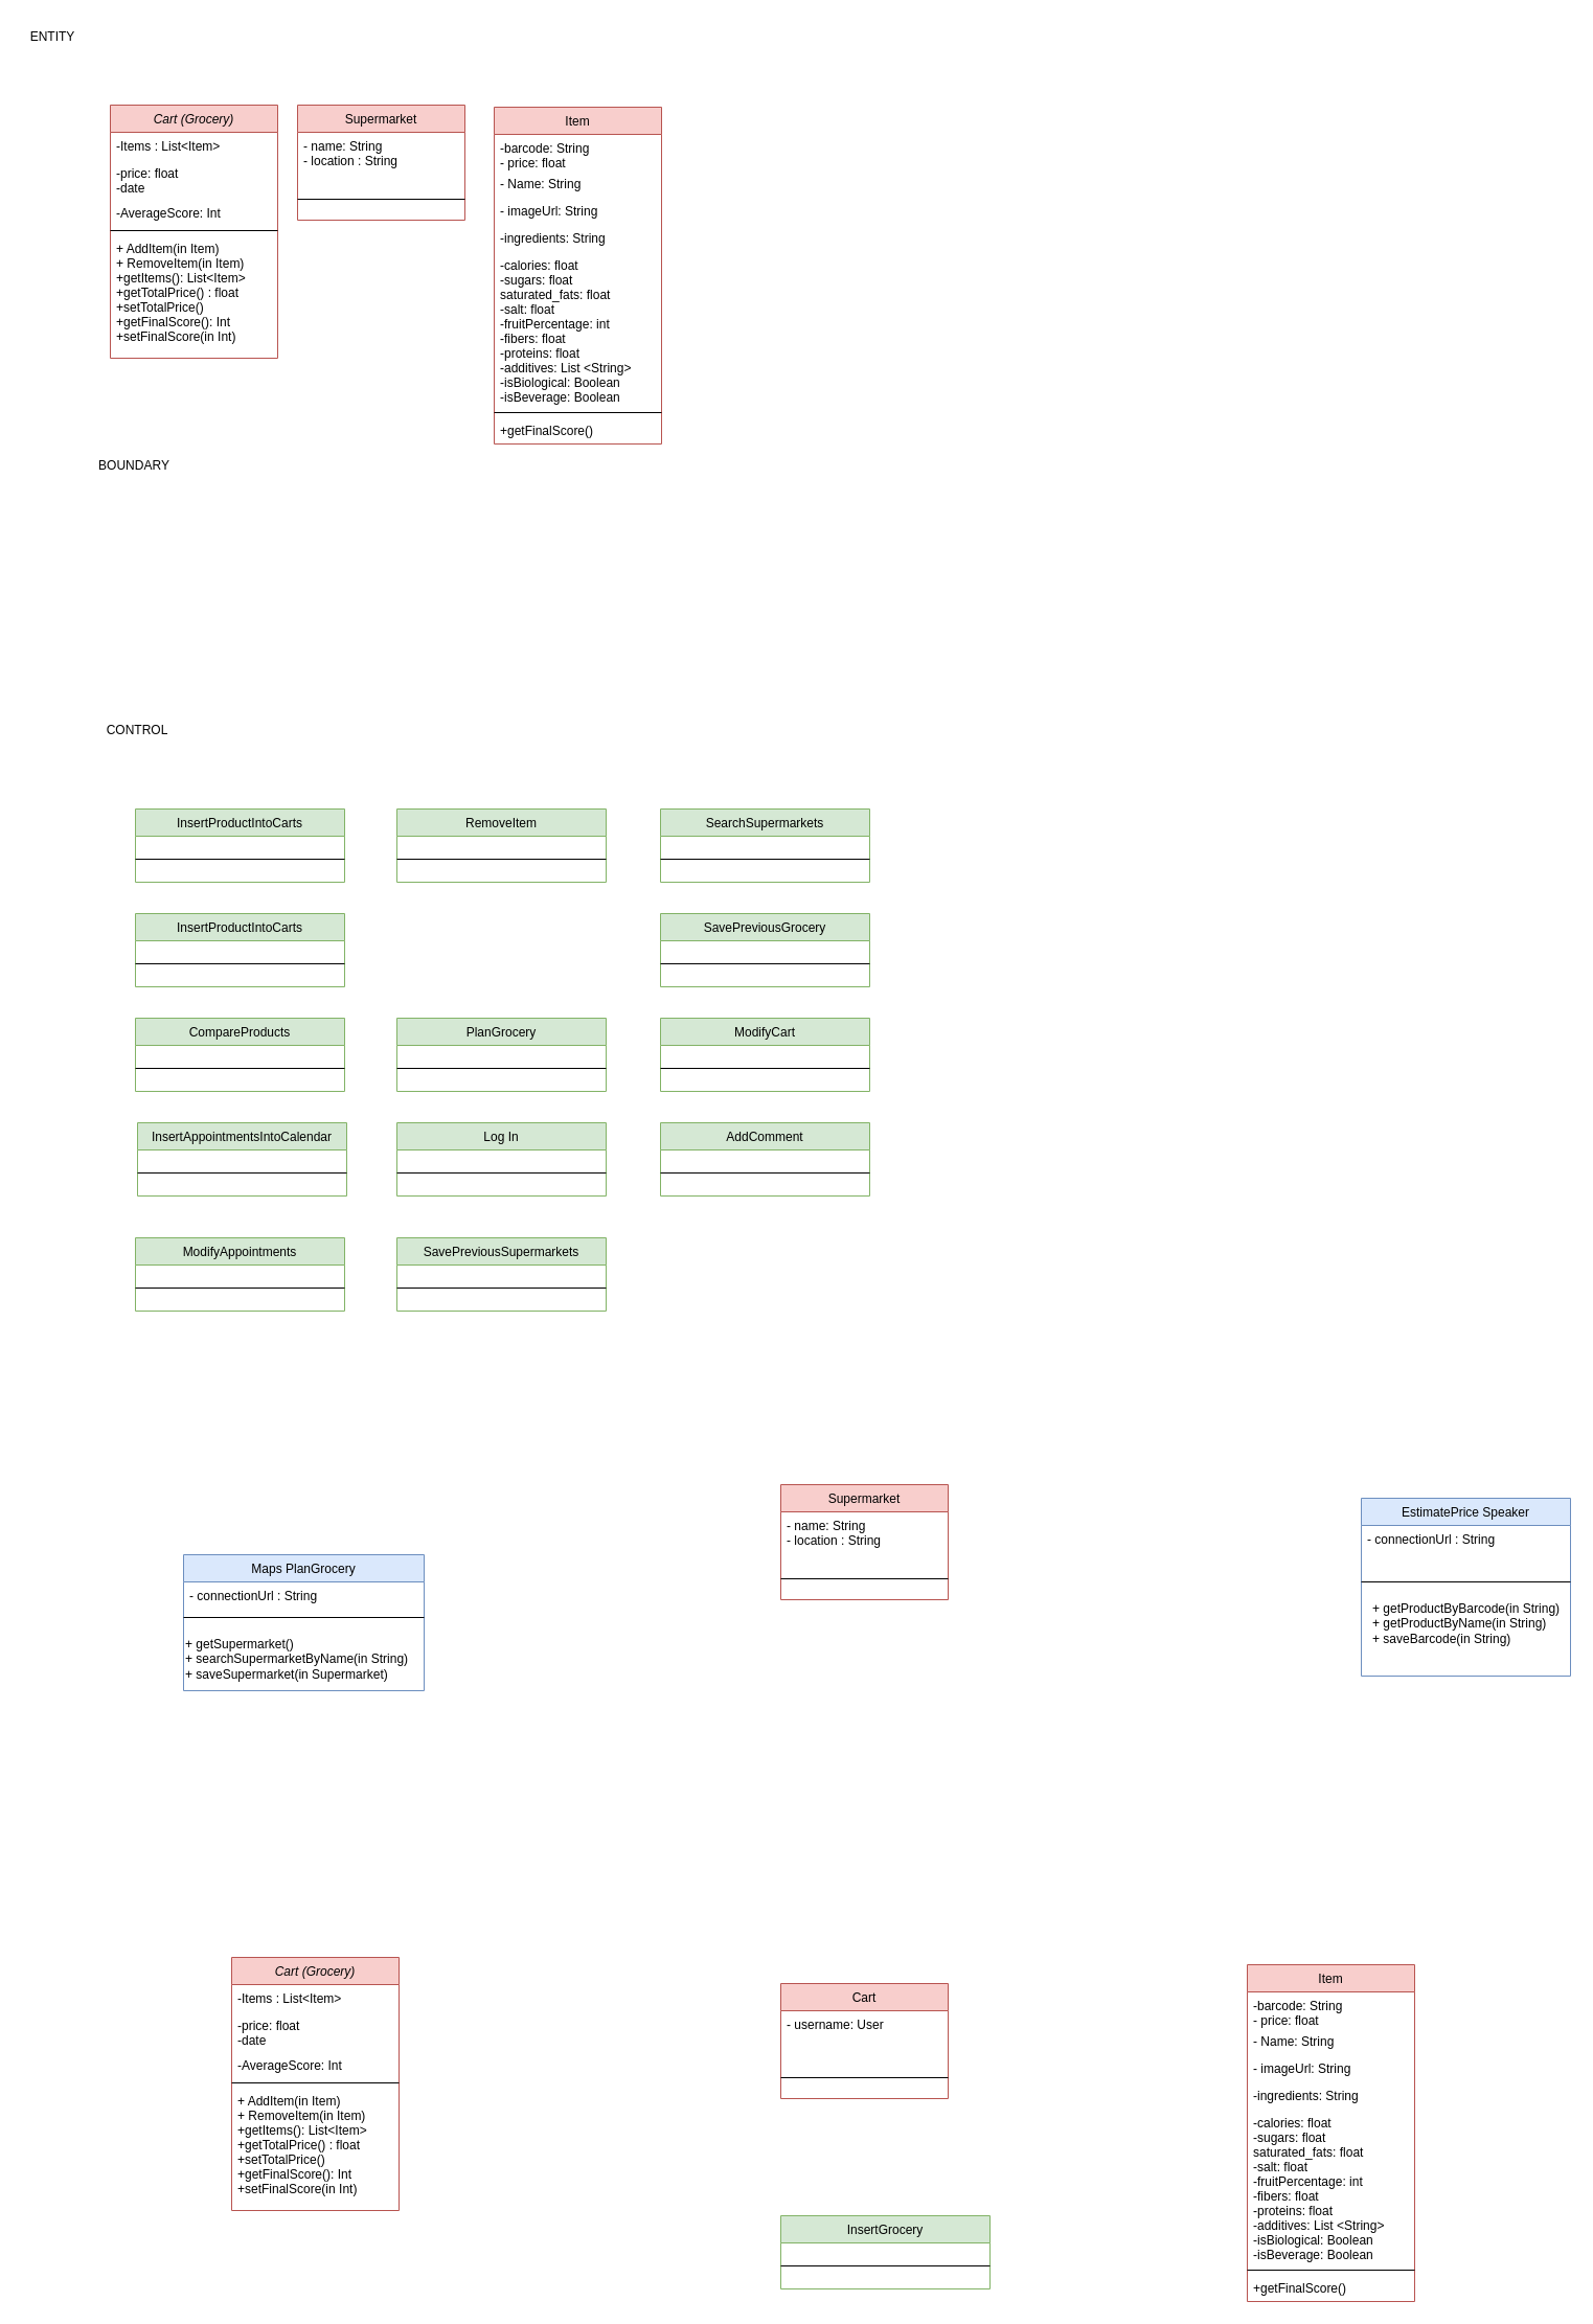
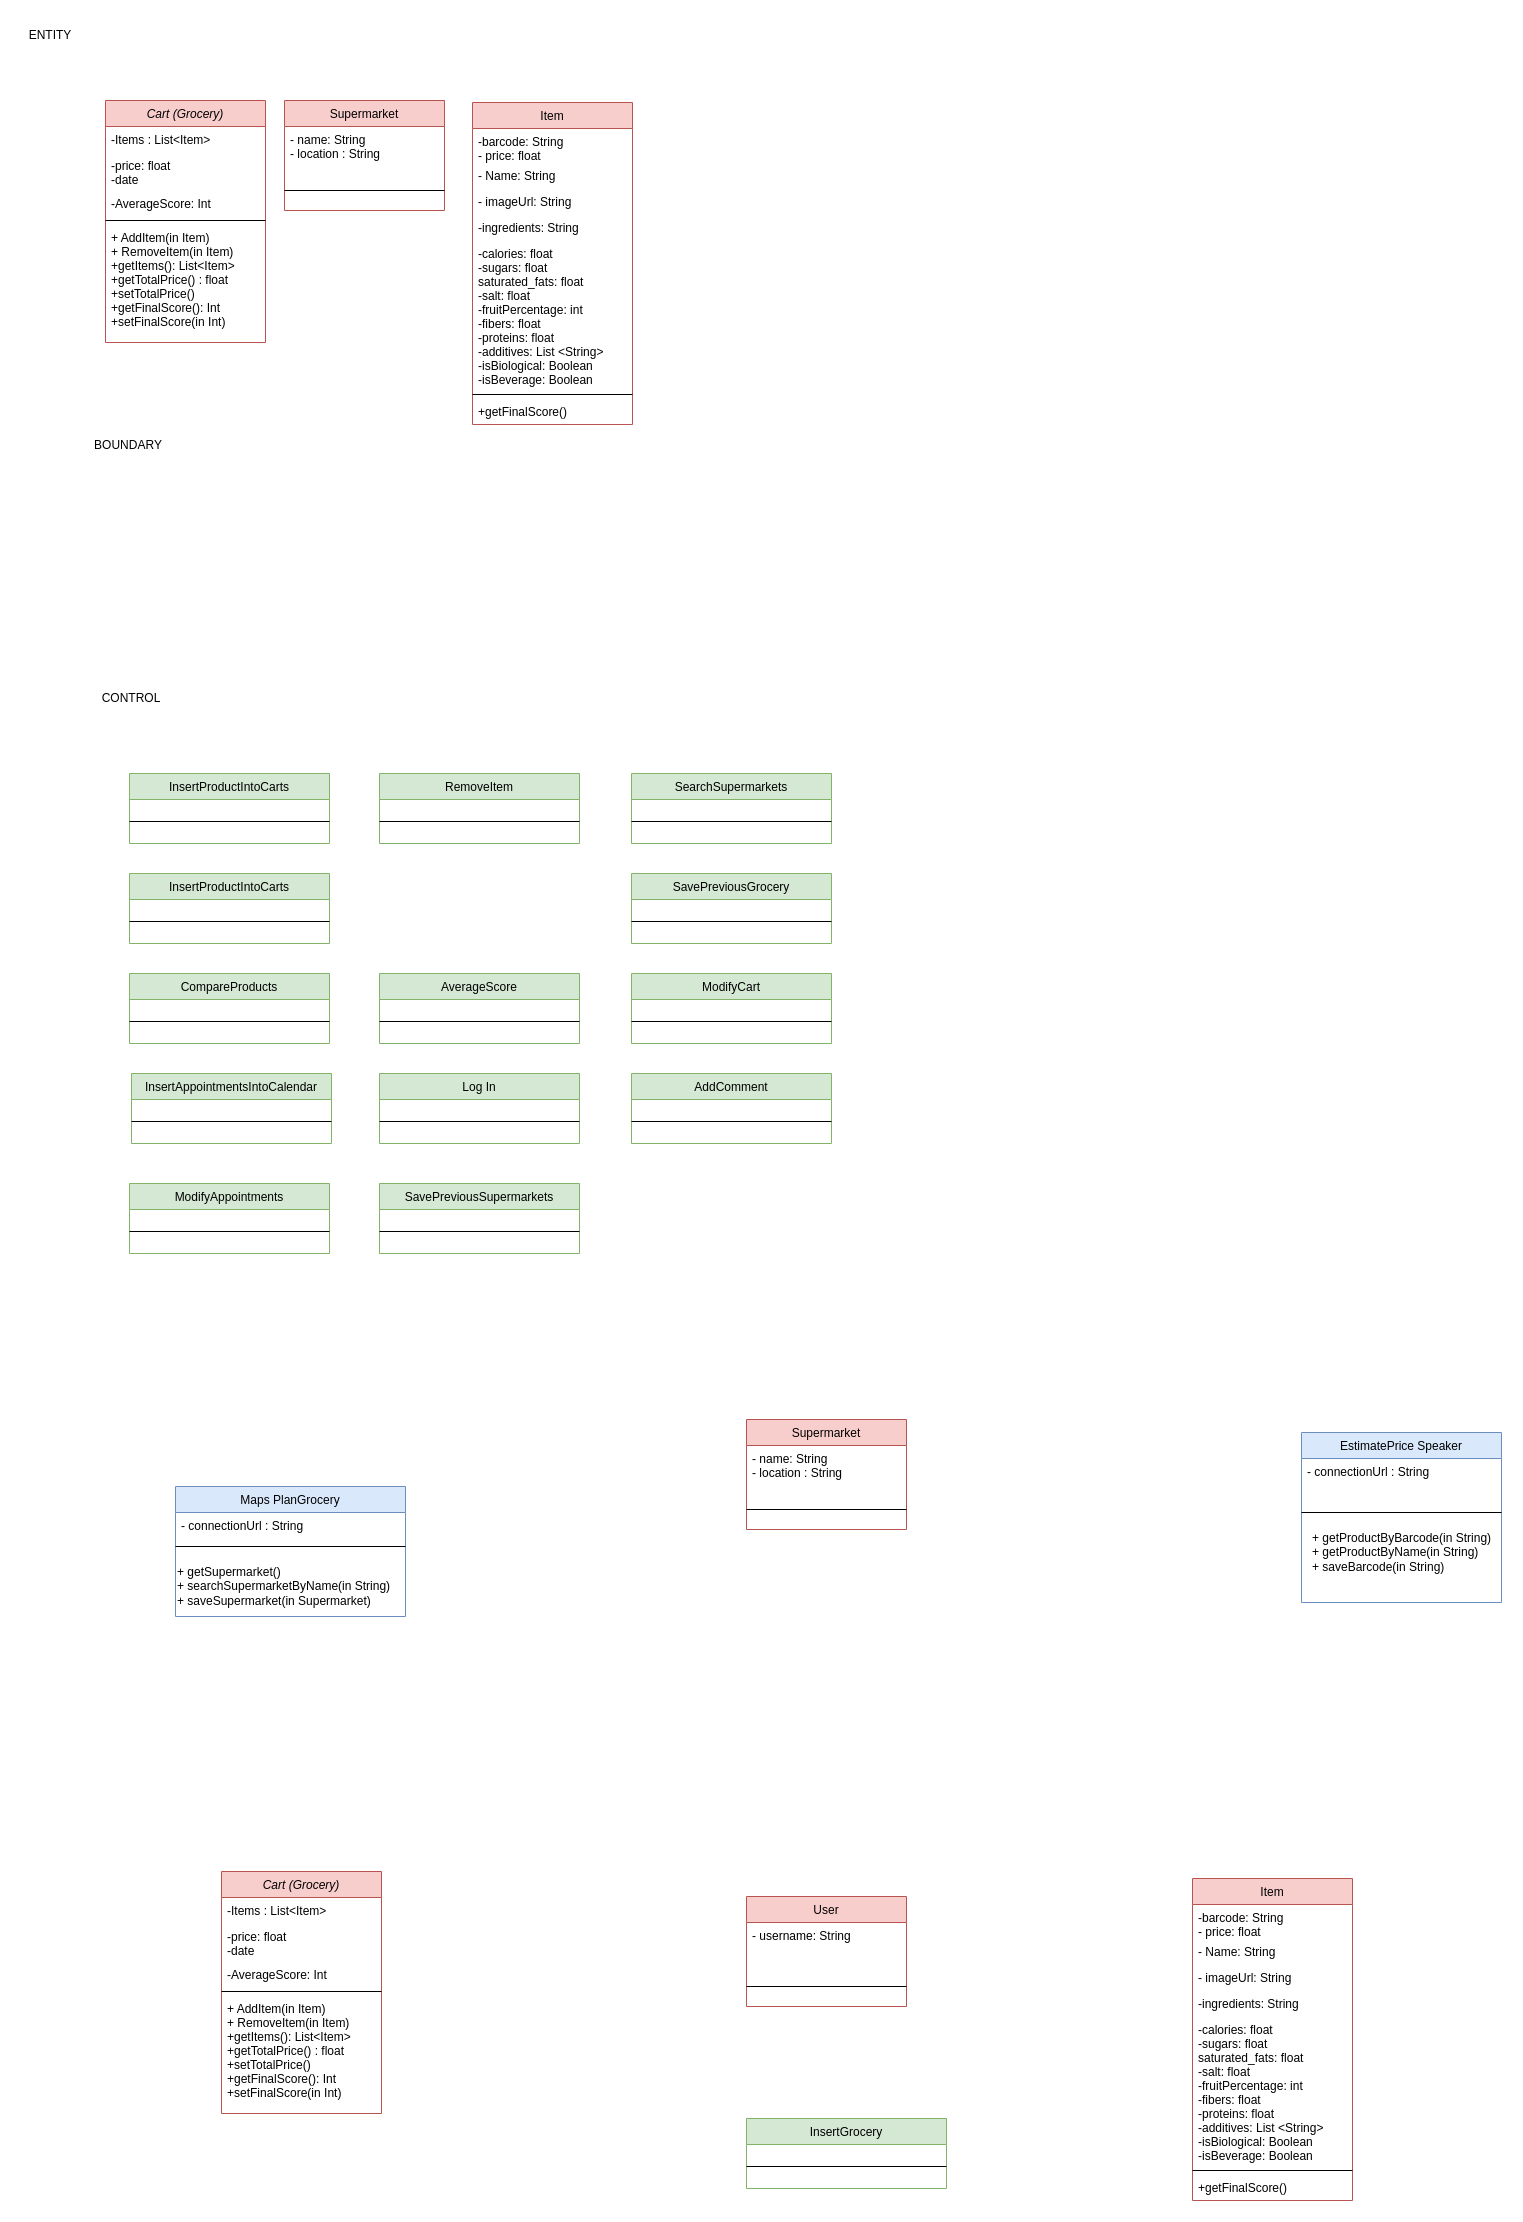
- <mxCell id="40" value="PlanGrocery" style="swimlane;fontStyle=0;align=center;verticalAlign=top;childLayout=stackLayout;horizontal=1;startSize=26;horizontalStack=0;resizeParent=1;resizeLast=0;collapsible=1;marginBottom=0;rounded=0;shadow=0;strokeWidth=1;fillColor=#d5e8d4;strokeColor=#82b366;" parent="1" vertex="1"><mxGeometry x="379" y="973" width="200" height="70" as="geometry"><mxRectangle x="340" y="380" width="170" height="26" as="alternateBounds" /></mxGeometry></mxCell>
+ <mxCell id="40" value="AverageScore" style="swimlane;fontStyle=0;align=center;verticalAlign=top;childLayout=stackLayout;horizontal=1;startSize=26;horizontalStack=0;resizeParent=1;resizeLast=0;collapsible=1;marginBottom=0;rounded=0;shadow=0;strokeWidth=1;fillColor=#d5e8d4;strokeColor=#82b366;" parent="1" vertex="1"><mxGeometry x="379" y="973" width="200" height="70" as="geometry"><mxRectangle x="340" y="380" width="170" height="26" as="alternateBounds" /></mxGeometry></mxCell>
- <mxCell id="75" value="Cart" style="swimlane;fontStyle=0;align=center;verticalAlign=top;childLayout=stackLayout;horizontal=1;startSize=26;horizontalStack=0;resizeParent=1;resizeLast=0;collapsible=1;marginBottom=0;rounded=0;shadow=0;strokeWidth=1;fillColor=#f8cecc;strokeColor=#b85450;" parent="1" vertex="1"><mxGeometry x="746" y="1896" width="160" height="110" as="geometry"><mxRectangle x="340" y="380" width="170" height="26" as="alternateBounds" /></mxGeometry></mxCell>
+ <mxCell id="75" value="User" style="swimlane;fontStyle=0;align=center;verticalAlign=top;childLayout=stackLayout;horizontal=1;startSize=26;horizontalStack=0;resizeParent=1;resizeLast=0;collapsible=1;marginBottom=0;rounded=0;shadow=0;strokeWidth=1;fillColor=#f8cecc;strokeColor=#b85450;" parent="1" vertex="1"><mxGeometry x="746" y="1896" width="160" height="110" as="geometry"><mxRectangle x="340" y="380" width="170" height="26" as="alternateBounds" /></mxGeometry></mxCell>
- <mxCell id="76" value="- username: User &#10;" style="text;align=left;verticalAlign=top;spacingLeft=4;spacingRight=4;overflow=hidden;rotatable=0;points=[[0,0.5],[1,0.5]];portConstraint=eastwest;" parent="75" vertex="1"><mxGeometry y="26" width="160" height="44" as="geometry" /></mxCell>
+ <mxCell id="76" value="- username: String &#10;" style="text;align=left;verticalAlign=top;spacingLeft=4;spacingRight=4;overflow=hidden;rotatable=0;points=[[0,0.5],[1,0.5]];portConstraint=eastwest;" parent="75" vertex="1"><mxGeometry y="26" width="160" height="44" as="geometry" /></mxCell>
